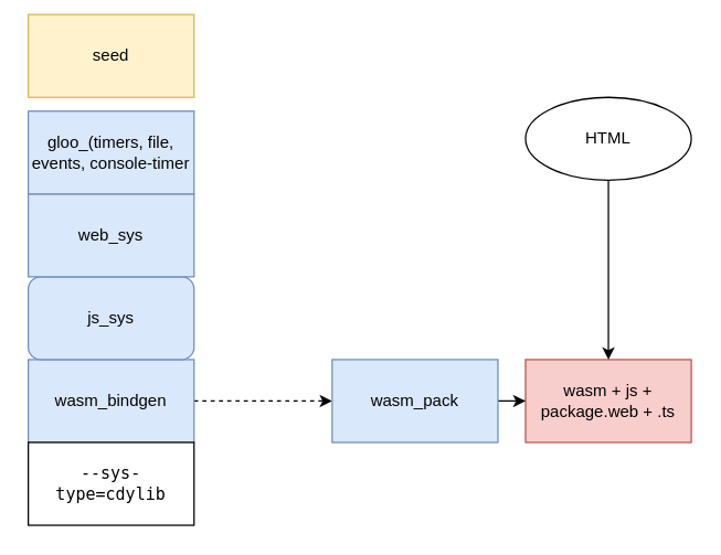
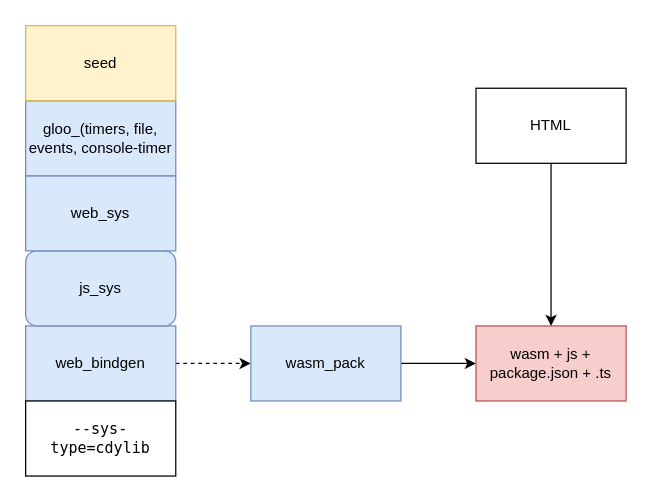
- <mxCell id="7" value="seed" style="rounded=0;whiteSpace=wrap;html=1;fillColor=#fff2cc;strokeColor=#d6b656;" parent="1" vertex="1"><mxGeometry x="20" y="10" width="120" height="60" as="geometry" /></mxCell>
+ <mxCell id="7" value="seed" style="rounded=0;whiteSpace=wrap;html=1;fillColor=#fff2cc;strokeColor=#d6b656;" parent="1" vertex="1"><mxGeometry x="20" y="20" width="120" height="60" as="geometry" /></mxCell>
- <mxCell id="13" value="HTML" style="ellipse;whiteSpace=wrap;html=1;" vertex="1" parent="1"><mxGeometry x="380" y="70" width="120" height="60" as="geometry" /></mxCell>
+ <mxCell id="13" value="HTML" style="rounded=0;whiteSpace=wrap;html=1;" vertex="1" parent="1"><mxGeometry x="380" y="70" width="120" height="60" as="geometry" /></mxCell>
- <mxCell id="3" value="wasm_bindgen" style="rounded=0;whiteSpace=wrap;html=1;fillColor=#dae8fc;strokeColor=#6c8ebf;" parent="1" vertex="1"><mxGeometry x="20" y="260" width="120" height="60" as="geometry" /></mxCell>
+ <mxCell id="3" value="web_bindgen" style="rounded=0;whiteSpace=wrap;html=1;fillColor=#dae8fc;strokeColor=#6c8ebf;" parent="1" vertex="1"><mxGeometry x="20" y="260" width="120" height="60" as="geometry" /></mxCell>
- <mxCell id="9" value="wasm_pack" style="rounded=0;whiteSpace=wrap;html=1;fillColor=#dae8fc;strokeColor=#6c8ebf;" parent="1" vertex="1"><mxGeometry x="240" y="260" width="120" height="60" as="geometry" /></mxCell>
+ <mxCell id="9" value="wasm_pack" style="rounded=0;whiteSpace=wrap;html=1;fillColor=#dae8fc;strokeColor=#6c8ebf;" parent="1" vertex="1"><mxGeometry x="200" y="260" width="120" height="60" as="geometry" /></mxCell>
- <mxCell id="10" value="wasm + js + package.web + .ts" style="rounded=0;whiteSpace=wrap;html=1;fillColor=#f8cecc;strokeColor=#b85450;" parent="1" vertex="1"><mxGeometry x="380" y="260" width="120" height="60" as="geometry" /></mxCell>
+ <mxCell id="10" value="wasm + js + package.json + .ts" style="rounded=0;whiteSpace=wrap;html=1;fillColor=#f8cecc;strokeColor=#b85450;" parent="1" vertex="1"><mxGeometry x="380" y="260" width="120" height="60" as="geometry" /></mxCell>
